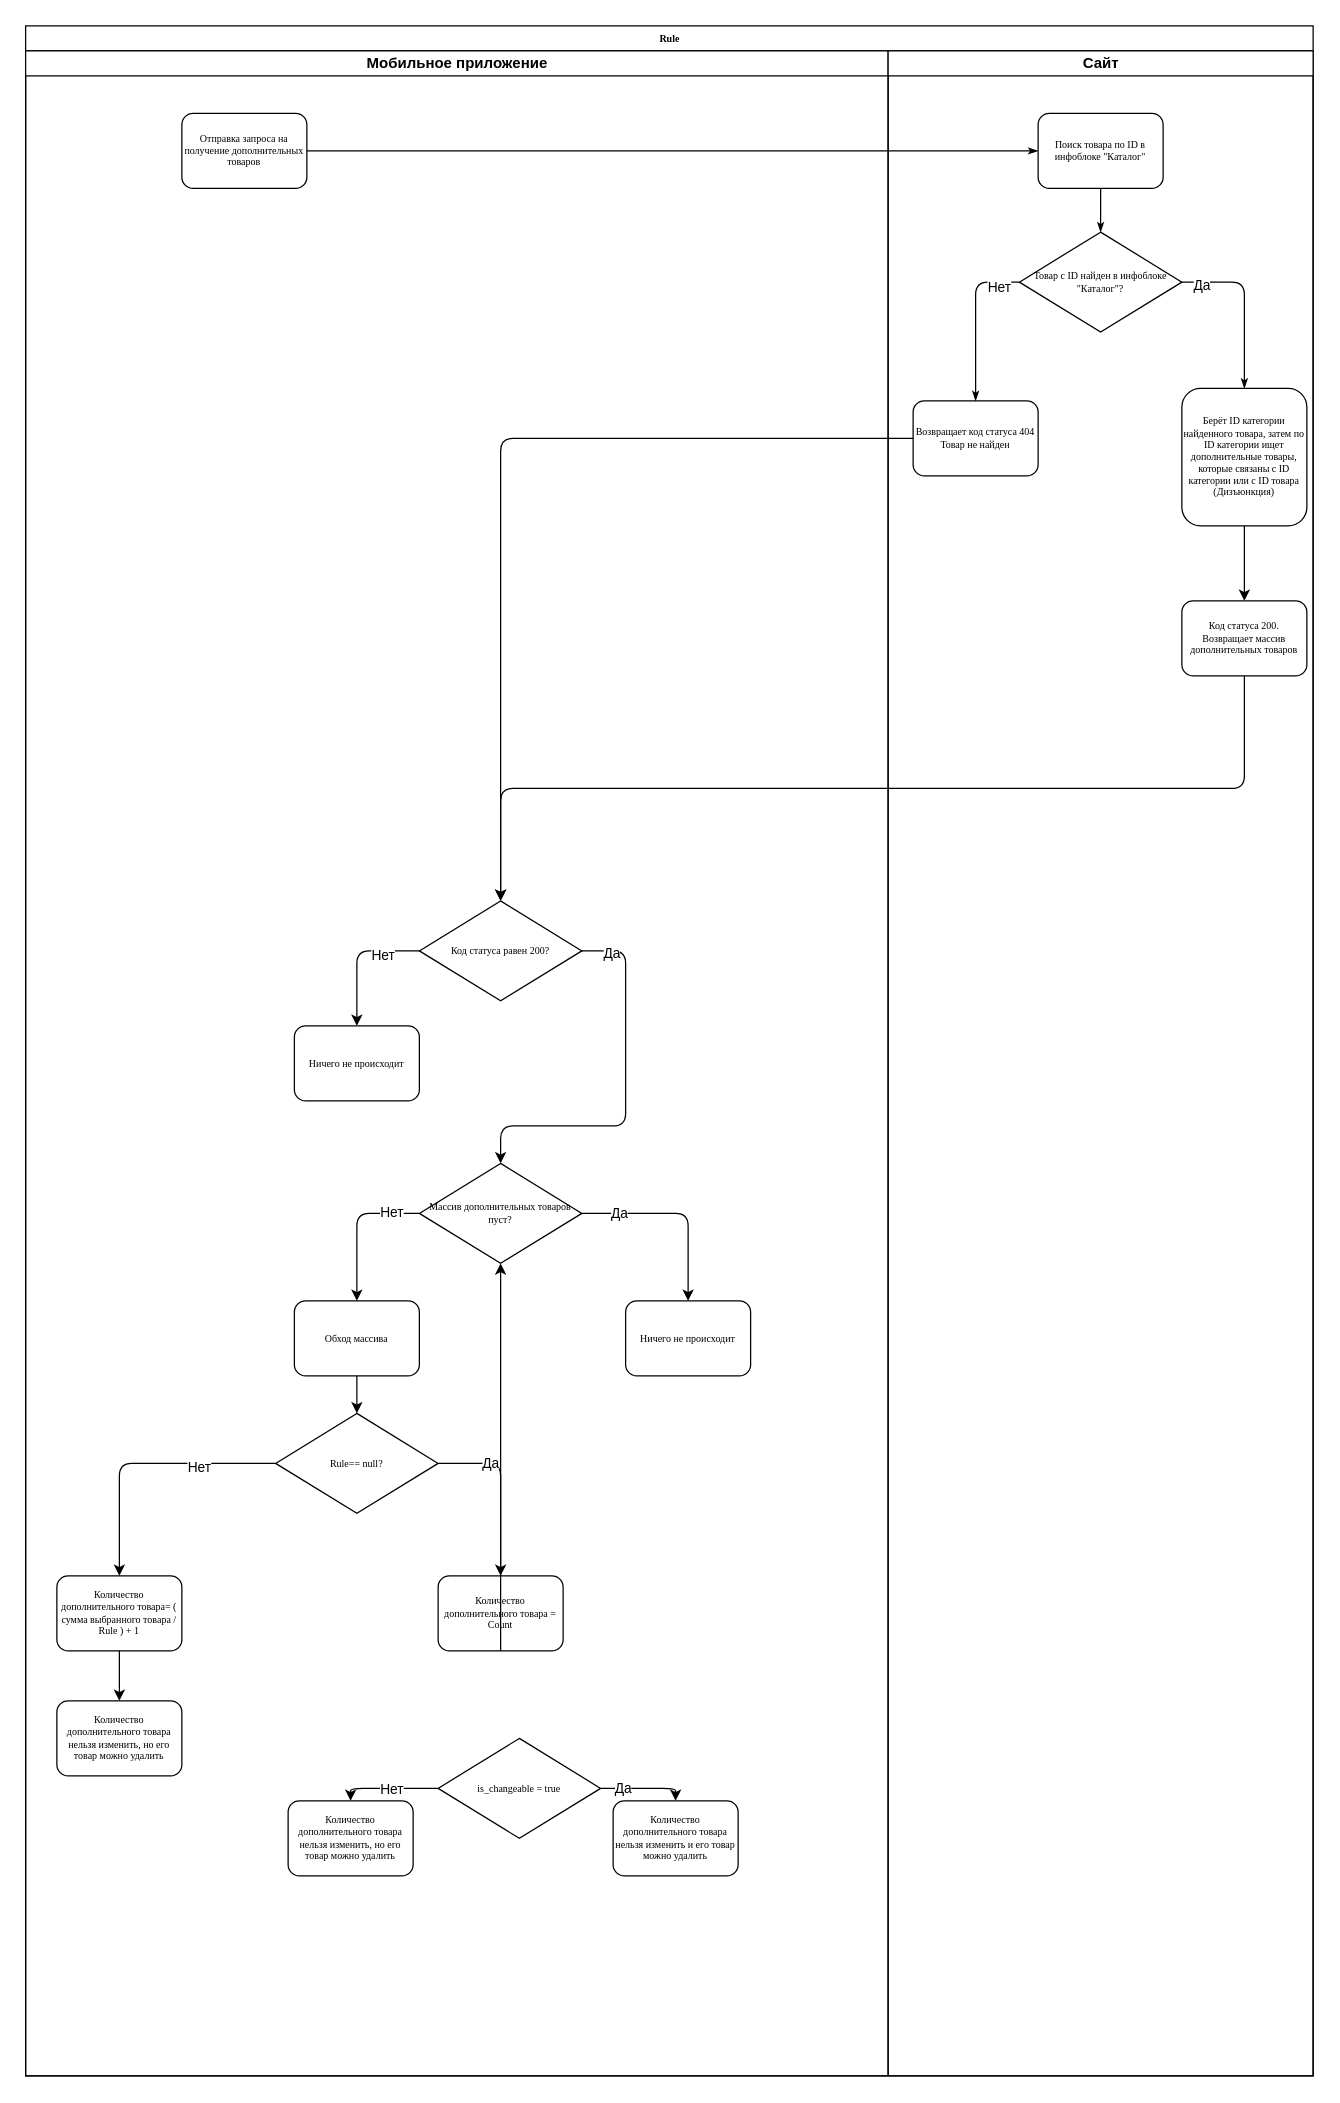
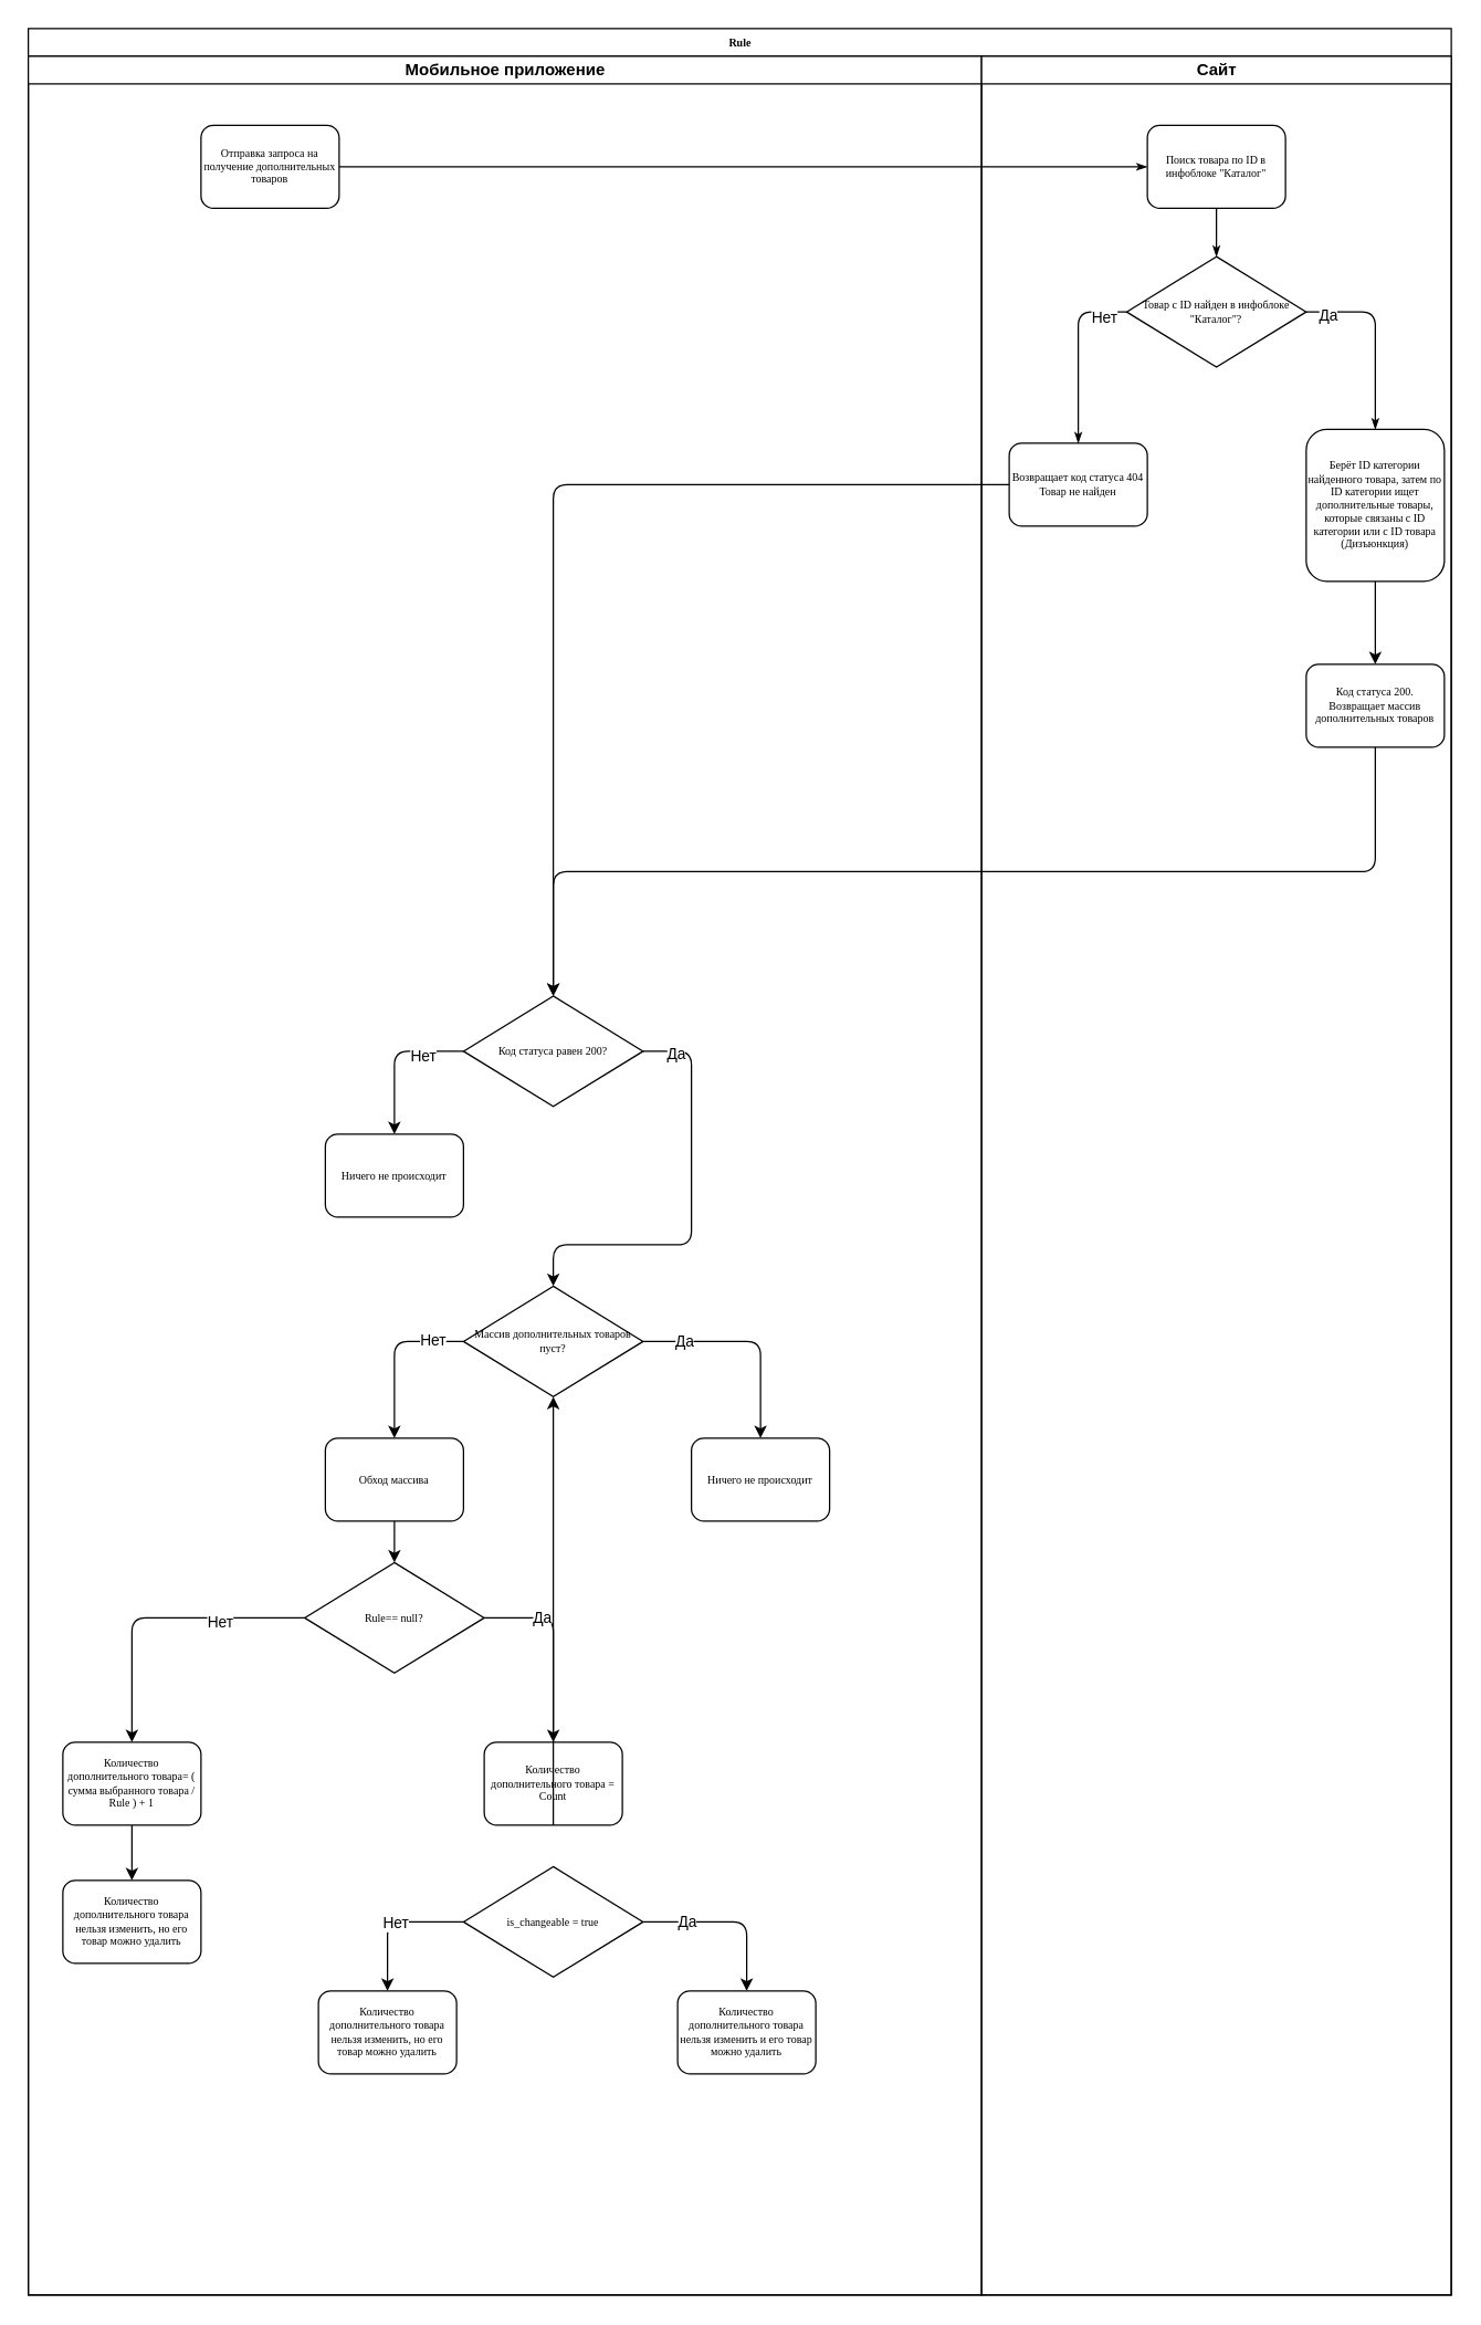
- <mxCell id="30" value="is_changeable = true" style="rhombus;whiteSpace=wrap;html=1;rounded=0;shadow=0;labelBackgroundColor=none;strokeWidth=1;fontFamily=Verdana;fontSize=8;align=center;" vertex="1" parent="7"><mxGeometry x="330" y="1350" width="130" height="80" as="geometry" /></mxCell>
+ <mxCell id="30" value="is_changeable = true" style="rhombus;whiteSpace=wrap;html=1;rounded=0;shadow=0;labelBackgroundColor=none;strokeWidth=1;fontFamily=Verdana;fontSize=8;align=center;" vertex="1" parent="7"><mxGeometry x="315" y="1310" width="130" height="80" as="geometry" /></mxCell>
